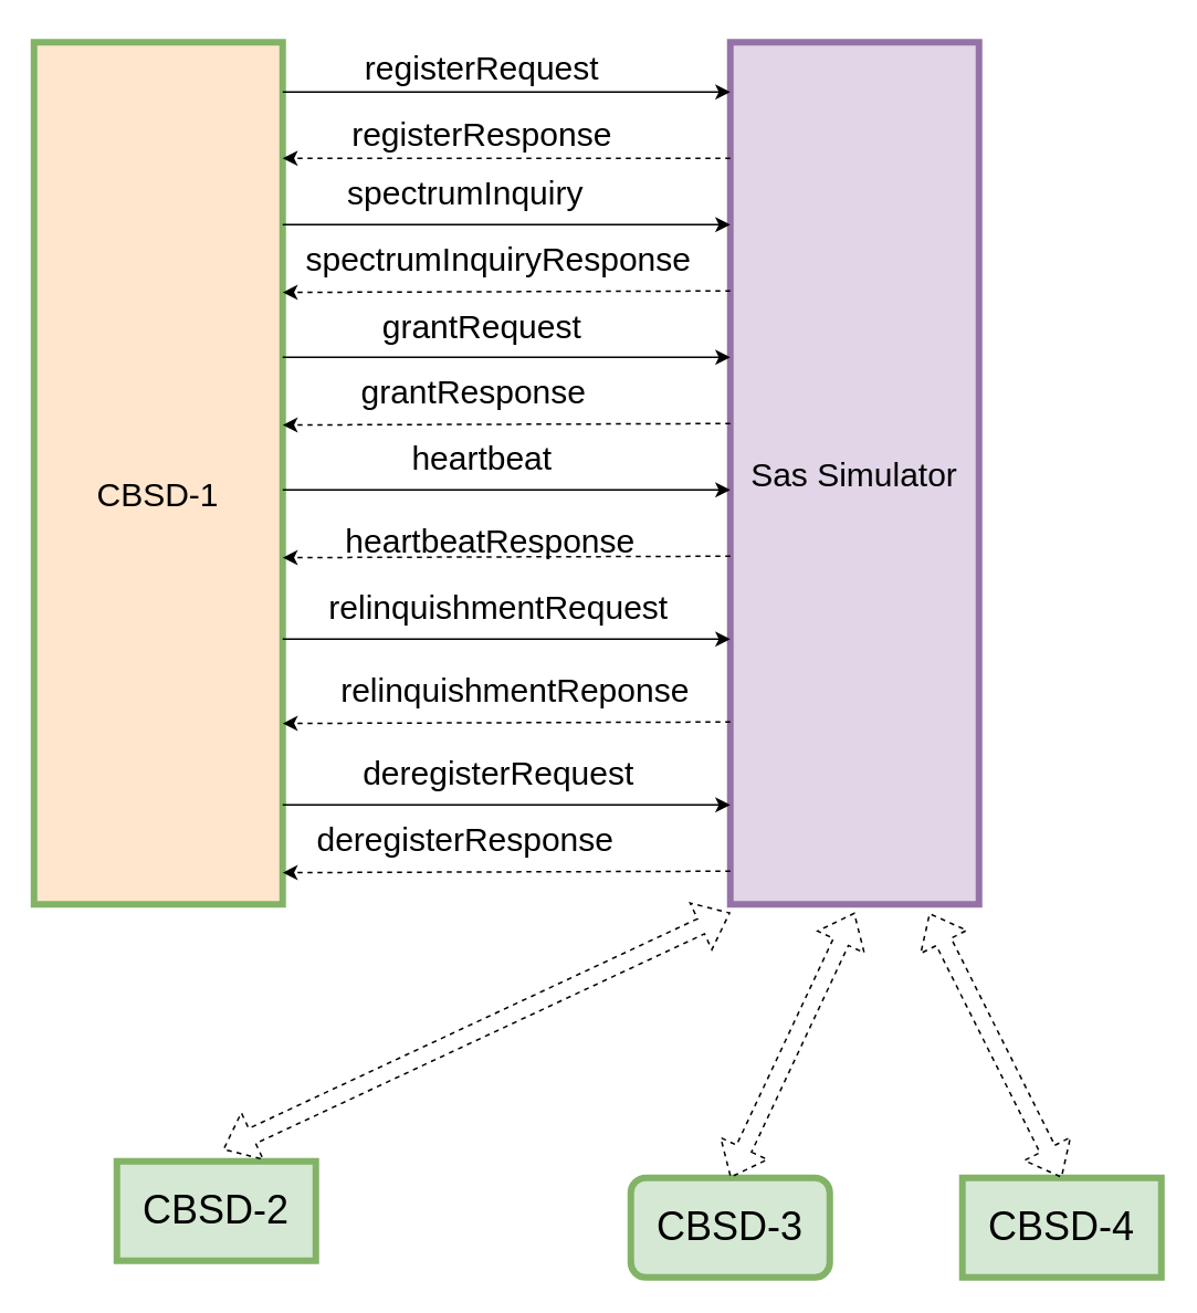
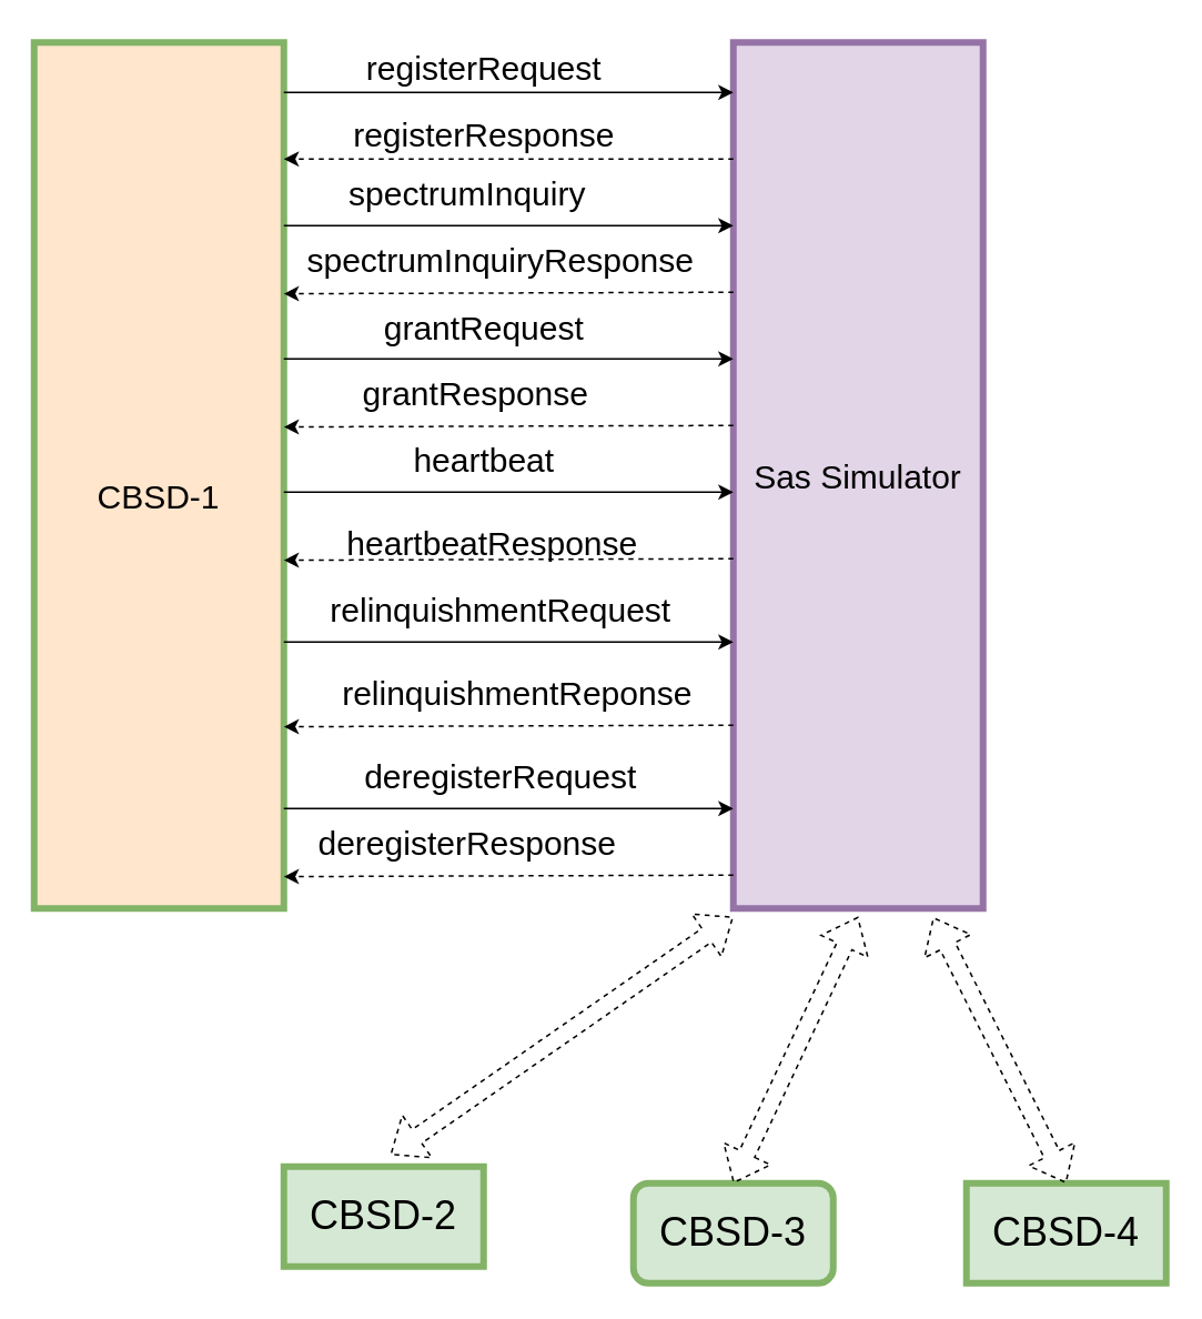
- <mxCell id="30" value="CBSD-2" style="rounded=0;whiteSpace=wrap;html=1;fontSize=24;strokeWidth=4;fillColor=#d5e8d4;strokeColor=#82b366;" vertex="1" parent="1"><mxGeometry x="70" y="700" width="120" height="60" as="geometry" /></mxCell>
+ <mxCell id="30" value="CBSD-2" style="rounded=0;whiteSpace=wrap;html=1;fontSize=24;strokeWidth=4;fillColor=#d5e8d4;strokeColor=#82b366;" vertex="1" parent="1"><mxGeometry x="170" y="700" width="120" height="60" as="geometry" /></mxCell>
